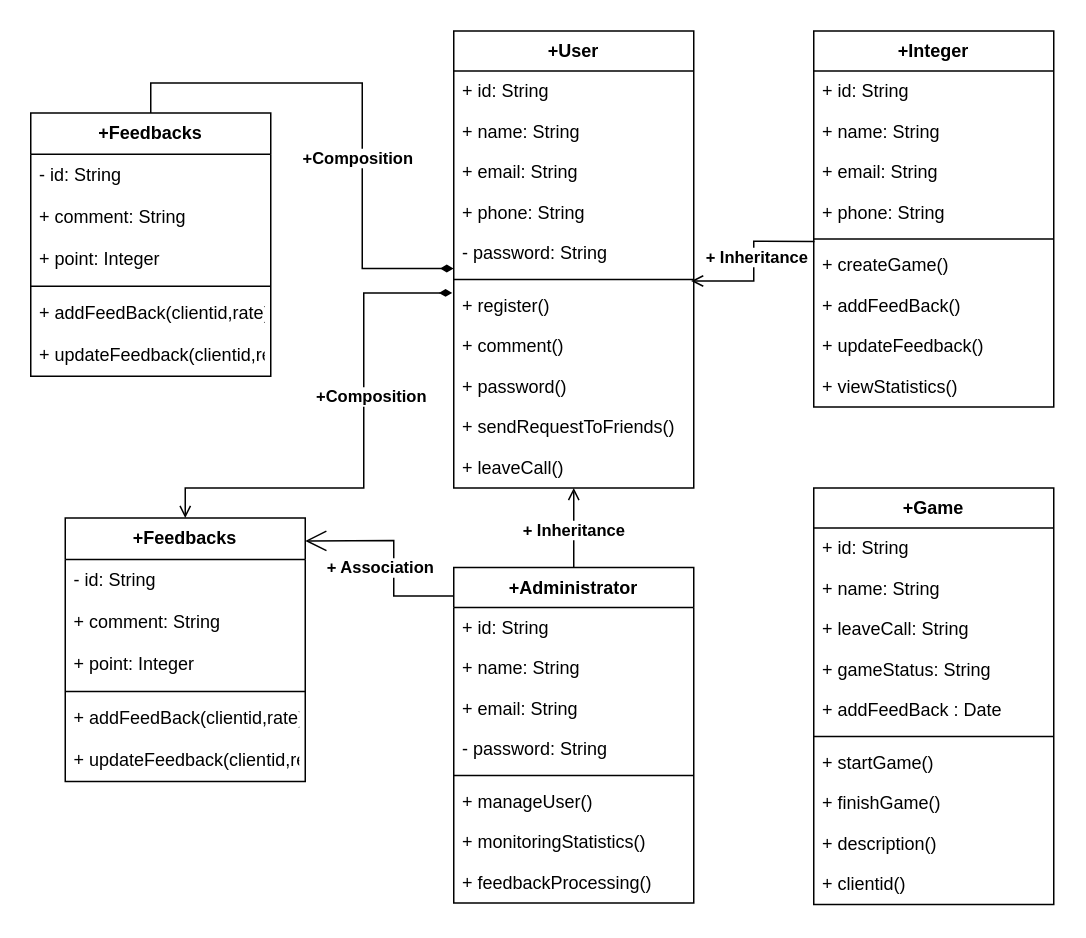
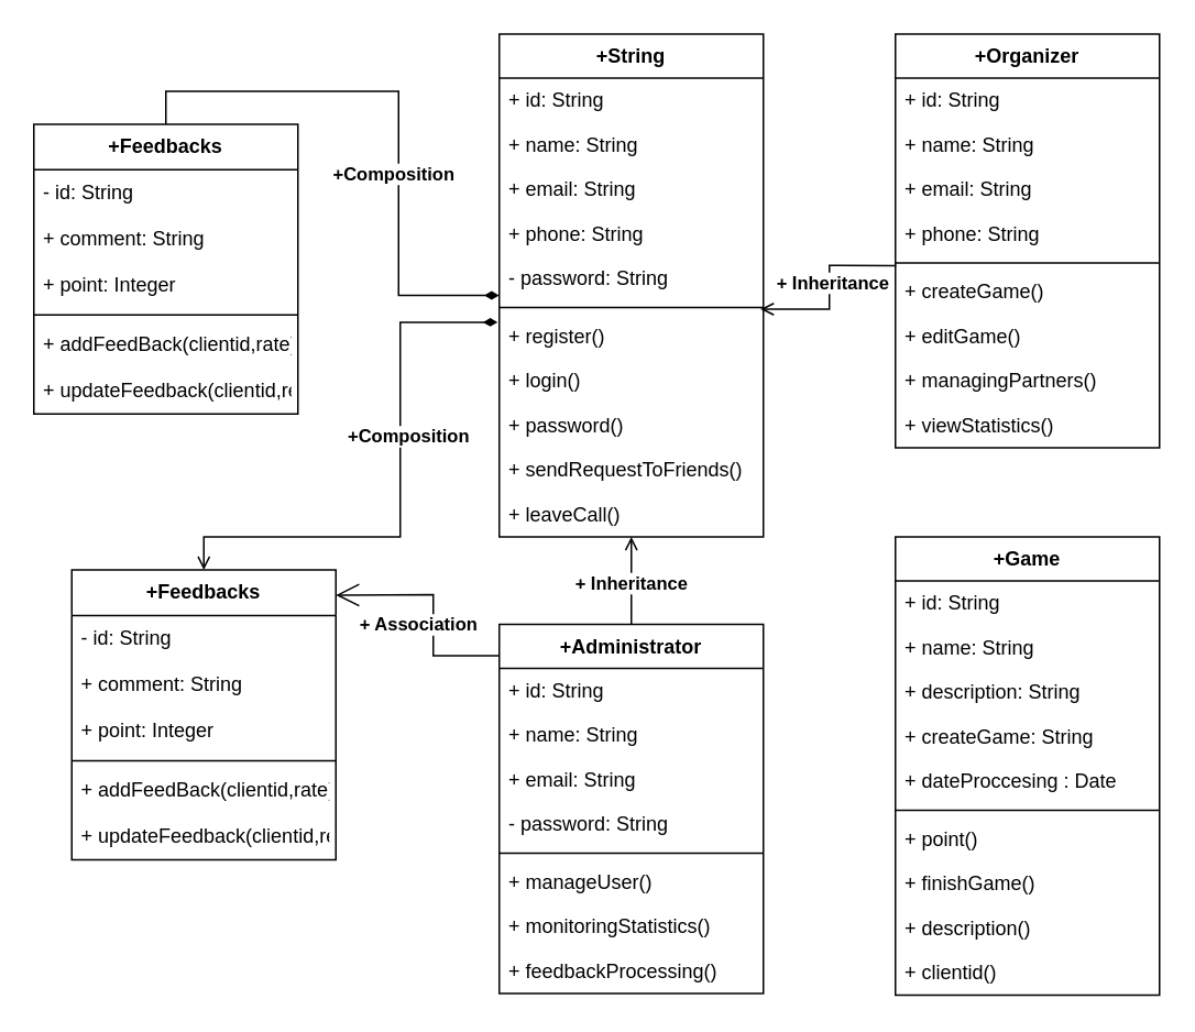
- <mxCell id="2" value="+User" style="swimlane;fontStyle=1;align=center;verticalAlign=top;childLayout=stackLayout;horizontal=1;startSize=26.681;horizontalStack=0;resizeParent=1;resizeParentMax=0;resizeLast=0;collapsible=0;marginBottom=0;" parent="1" vertex="1"><mxGeometry x="302" y="20" width="160" height="304.681" as="geometry" /></mxCell>
+ <mxCell id="2" value="+String" style="swimlane;fontStyle=1;align=center;verticalAlign=top;childLayout=stackLayout;horizontal=1;startSize=26.681;horizontalStack=0;resizeParent=1;resizeParentMax=0;resizeLast=0;collapsible=0;marginBottom=0;" parent="1" vertex="1"><mxGeometry x="302" y="20" width="160" height="304.681" as="geometry" /></mxCell>
- <mxCell id="14" value="+Integer" style="swimlane;fontStyle=1;align=center;verticalAlign=top;childLayout=stackLayout;horizontal=1;startSize=26.681;horizontalStack=0;resizeParent=1;resizeParentMax=0;resizeLast=0;collapsible=0;marginBottom=0;" parent="1" vertex="1"><mxGeometry x="542" y="20" width="160" height="250.681" as="geometry" /></mxCell>
+ <mxCell id="14" value="+Organizer" style="swimlane;fontStyle=1;align=center;verticalAlign=top;childLayout=stackLayout;horizontal=1;startSize=26.681;horizontalStack=0;resizeParent=1;resizeParentMax=0;resizeLast=0;collapsible=0;marginBottom=0;" parent="1" vertex="1"><mxGeometry x="542" y="20" width="160" height="250.681" as="geometry" /></mxCell>
- <mxCell id="21" value="+ addFeedBack()" style="text;strokeColor=none;fillColor=none;align=left;verticalAlign=top;spacingLeft=4;spacingRight=4;overflow=hidden;rotatable=0;points=[[0,0.5],[1,0.5]];portConstraint=eastwest;" parent="14" vertex="1"><mxGeometry y="169.681" width="160" height="27" as="geometry" /></mxCell>
+ <mxCell id="21" value="+ editGame()" style="text;strokeColor=none;fillColor=none;align=left;verticalAlign=top;spacingLeft=4;spacingRight=4;overflow=hidden;rotatable=0;points=[[0,0.5],[1,0.5]];portConstraint=eastwest;" parent="14" vertex="1"><mxGeometry y="169.681" width="160" height="27" as="geometry" /></mxCell>
- <mxCell id="10" value="+ comment()" style="text;strokeColor=none;fillColor=none;align=left;verticalAlign=top;spacingLeft=4;spacingRight=4;overflow=hidden;rotatable=0;points=[[0,0.5],[1,0.5]];portConstraint=eastwest;" parent="2" vertex="1"><mxGeometry y="196.681" width="160" height="27" as="geometry" /></mxCell>
+ <mxCell id="10" value="+ login()" style="text;strokeColor=none;fillColor=none;align=left;verticalAlign=top;spacingLeft=4;spacingRight=4;overflow=hidden;rotatable=0;points=[[0,0.5],[1,0.5]];portConstraint=eastwest;" parent="2" vertex="1"><mxGeometry y="196.681" width="160" height="27" as="geometry" /></mxCell>
- <mxCell id="22" value="+ updateFeedback()" style="text;strokeColor=none;fillColor=none;align=left;verticalAlign=top;spacingLeft=4;spacingRight=4;overflow=hidden;rotatable=0;points=[[0,0.5],[1,0.5]];portConstraint=eastwest;" parent="14" vertex="1"><mxGeometry y="196.681" width="160" height="27" as="geometry" /></mxCell>
+ <mxCell id="22" value="+ managingPartners()" style="text;strokeColor=none;fillColor=none;align=left;verticalAlign=top;spacingLeft=4;spacingRight=4;overflow=hidden;rotatable=0;points=[[0,0.5],[1,0.5]];portConstraint=eastwest;" parent="14" vertex="1"><mxGeometry y="196.681" width="160" height="27" as="geometry" /></mxCell>
- <mxCell id="36" value="+ leaveCall: String" style="text;strokeColor=none;fillColor=none;align=left;verticalAlign=top;spacingLeft=4;spacingRight=4;overflow=hidden;rotatable=0;points=[[0,0.5],[1,0.5]];portConstraint=eastwest;" parent="33" vertex="1"><mxGeometry y="80.681" width="160" height="27" as="geometry" /></mxCell>
+ <mxCell id="36" value="+ description: String" style="text;strokeColor=none;fillColor=none;align=left;verticalAlign=top;spacingLeft=4;spacingRight=4;overflow=hidden;rotatable=0;points=[[0,0.5],[1,0.5]];portConstraint=eastwest;" parent="33" vertex="1"><mxGeometry y="80.681" width="160" height="27" as="geometry" /></mxCell>
- <mxCell id="37" value="+ gameStatus: String" style="text;strokeColor=none;fillColor=none;align=left;verticalAlign=top;spacingLeft=4;spacingRight=4;overflow=hidden;rotatable=0;points=[[0,0.5],[1,0.5]];portConstraint=eastwest;" parent="33" vertex="1"><mxGeometry y="107.681" width="160" height="27" as="geometry" /></mxCell>
+ <mxCell id="37" value="+ createGame: String" style="text;strokeColor=none;fillColor=none;align=left;verticalAlign=top;spacingLeft=4;spacingRight=4;overflow=hidden;rotatable=0;points=[[0,0.5],[1,0.5]];portConstraint=eastwest;" parent="33" vertex="1"><mxGeometry y="107.681" width="160" height="27" as="geometry" /></mxCell>
- <mxCell id="38" value="+ addFeedBack : Date" style="text;strokeColor=none;fillColor=none;align=left;verticalAlign=top;spacingLeft=4;spacingRight=4;overflow=hidden;rotatable=0;points=[[0,0.5],[1,0.5]];portConstraint=eastwest;" parent="33" vertex="1"><mxGeometry y="134.681" width="160" height="27" as="geometry" /></mxCell>
+ <mxCell id="38" value="+ dateProccesing : Date" style="text;strokeColor=none;fillColor=none;align=left;verticalAlign=top;spacingLeft=4;spacingRight=4;overflow=hidden;rotatable=0;points=[[0,0.5],[1,0.5]];portConstraint=eastwest;" parent="33" vertex="1"><mxGeometry y="134.681" width="160" height="27" as="geometry" /></mxCell>
- <mxCell id="40" value="+ startGame()" style="text;strokeColor=none;fillColor=none;align=left;verticalAlign=top;spacingLeft=4;spacingRight=4;overflow=hidden;rotatable=0;points=[[0,0.5],[1,0.5]];portConstraint=eastwest;" parent="33" vertex="1"><mxGeometry y="169.681" width="160" height="27" as="geometry" /></mxCell>
+ <mxCell id="40" value="+ point()" style="text;strokeColor=none;fillColor=none;align=left;verticalAlign=top;spacingLeft=4;spacingRight=4;overflow=hidden;rotatable=0;points=[[0,0.5],[1,0.5]];portConstraint=eastwest;" parent="33" vertex="1"><mxGeometry y="169.681" width="160" height="27" as="geometry" /></mxCell>
